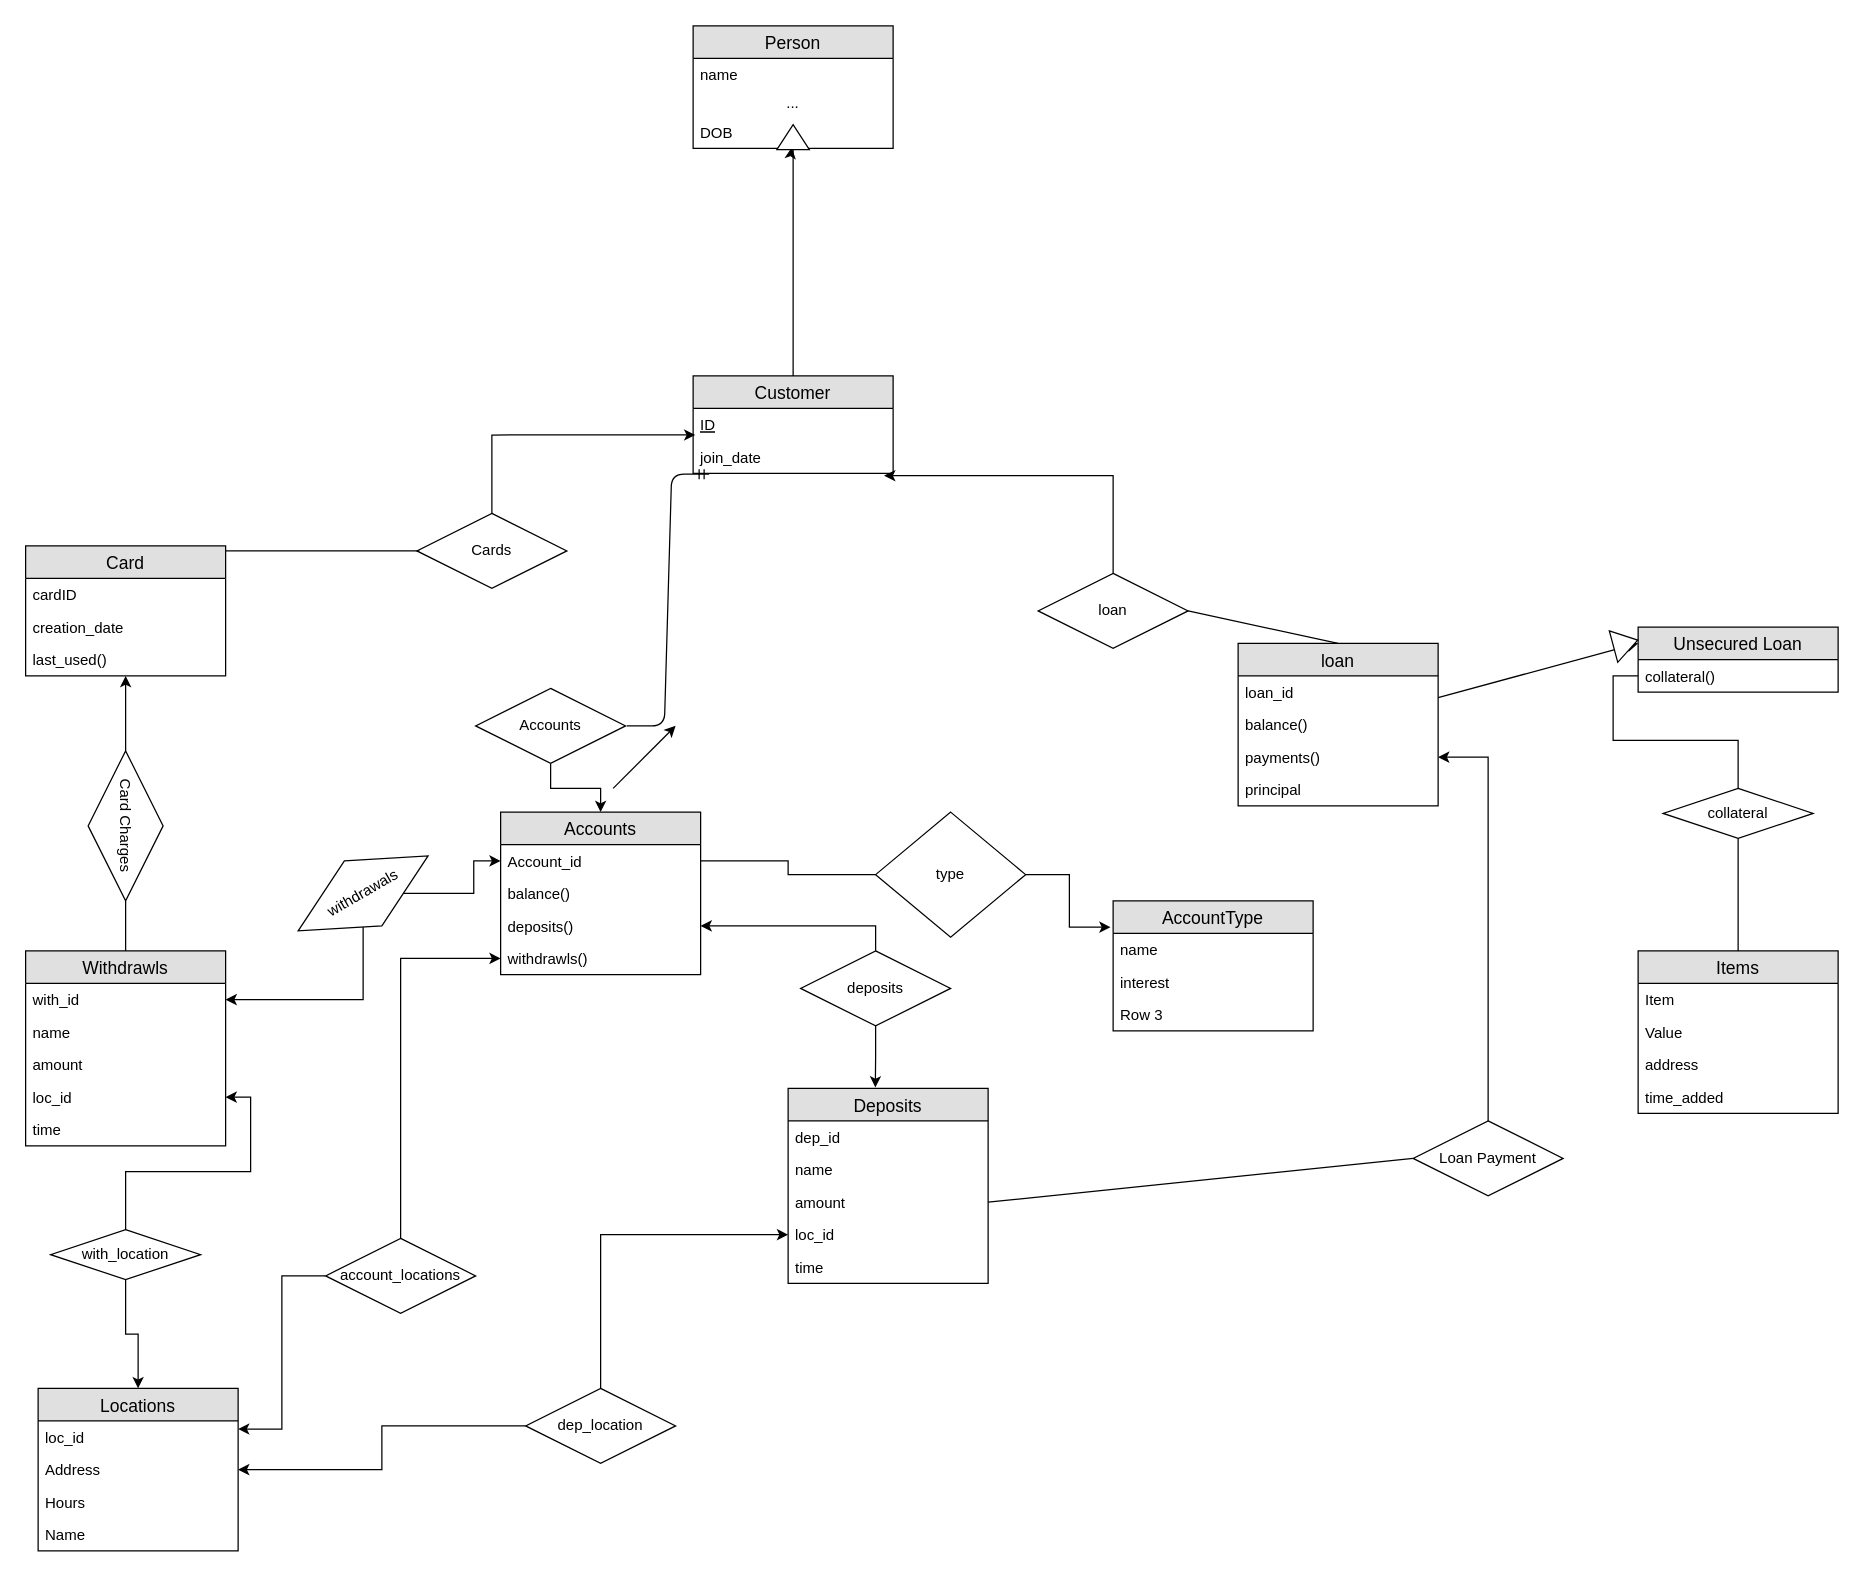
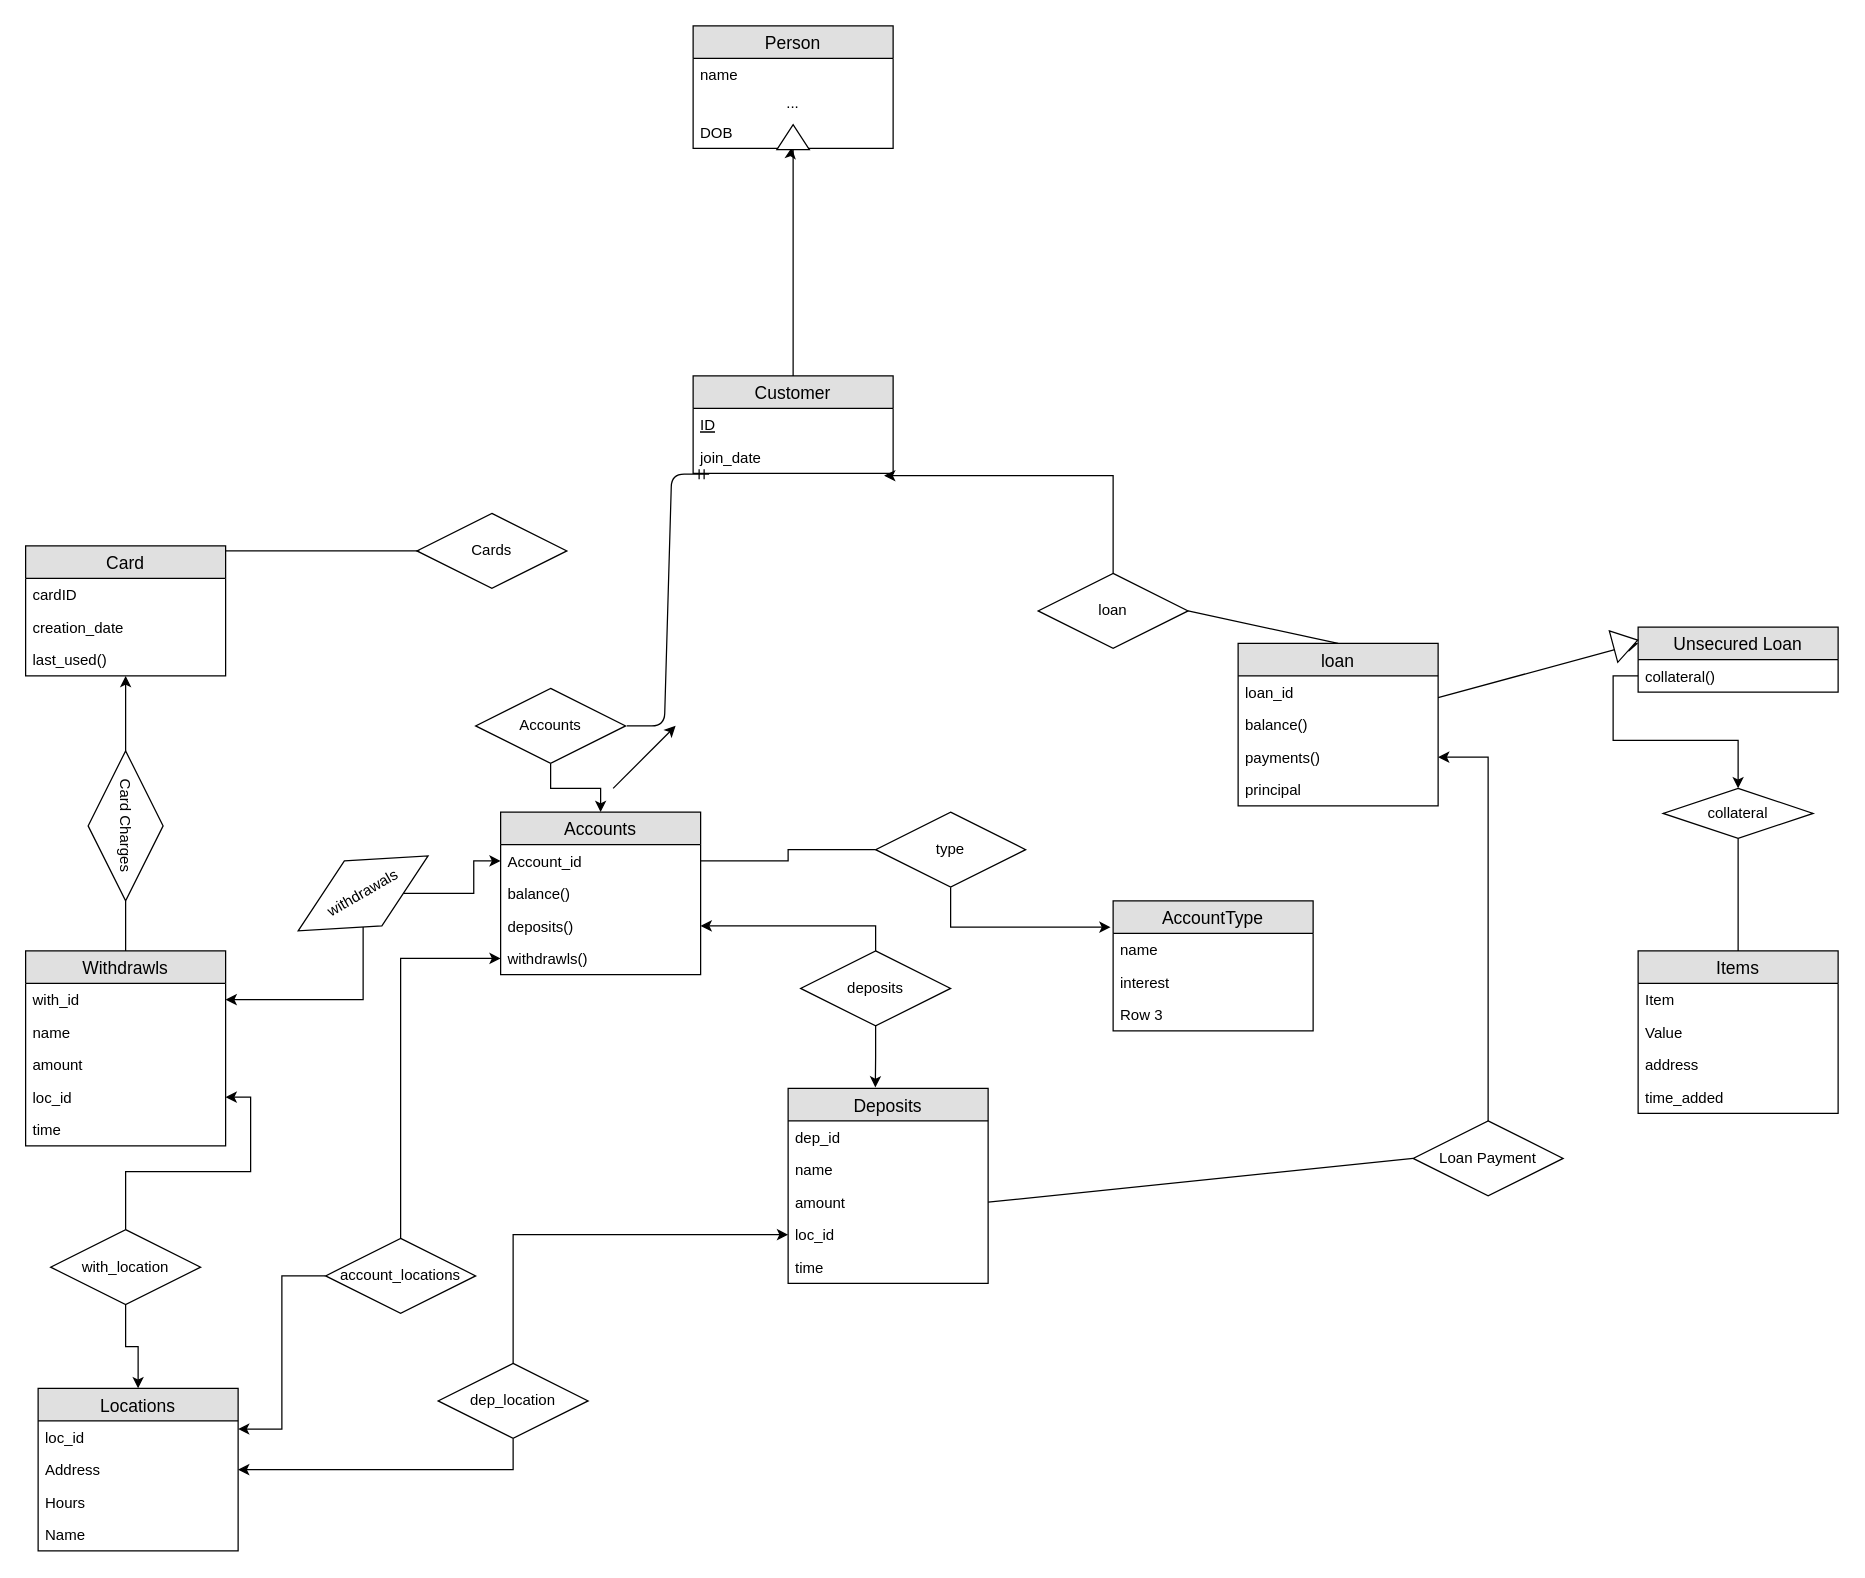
- <mxCell id="9" style="edgeStyle=orthogonalEdgeStyle;rounded=0;orthogonalLoop=1;jettySize=auto;html=1;entryX=0.011;entryY=-0.181;entryDx=0;entryDy=0;entryPerimeter=0;" parent="1" source="10" target="8" edge="1"><mxGeometry relative="1" as="geometry" /></mxCell>
- <mxCell id="91" style="edgeStyle=orthogonalEdgeStyle;rounded=0;orthogonalLoop=1;jettySize=auto;html=1;entryX=0.5;entryY=0;entryDx=0;entryDy=0;endArrow=none;" parent="1" source="66" target="72" edge="1"><mxGeometry relative="1" as="geometry" /></mxCell>
+ <mxCell id="91" style="edgeStyle=orthogonalEdgeStyle;rounded=0;orthogonalLoop=1;jettySize=auto;html=1;entryX=0.5;entryY=0;entryDx=0;entryDy=0;" parent="1" source="66" target="72" edge="1"><mxGeometry relative="1" as="geometry" /></mxCell>
- <mxCell id="46" value="type" style="shape=rhombus;perimeter=rhombusPerimeter;whiteSpace=wrap;html=1;align=center;" parent="1" vertex="1"><mxGeometry x="700" y="649" width="120" height="100" as="geometry" /></mxCell>
+ <mxCell id="46" value="type" style="shape=rhombus;perimeter=rhombusPerimeter;whiteSpace=wrap;html=1;align=center;" parent="1" vertex="1"><mxGeometry x="700" y="649" width="120" height="60" as="geometry" /></mxCell>
- <mxCell id="81" value="with_location" style="shape=rhombus;perimeter=rhombusPerimeter;whiteSpace=wrap;html=1;align=center;" parent="1" vertex="1"><mxGeometry x="40" y="983" width="120" height="40" as="geometry" /></mxCell>
+ <mxCell id="81" value="with_location" style="shape=rhombus;perimeter=rhombusPerimeter;whiteSpace=wrap;html=1;align=center;" parent="1" vertex="1"><mxGeometry x="40" y="983" width="120" height="60" as="geometry" /></mxCell>
- <mxCell id="78" value="dep_location" style="shape=rhombus;perimeter=rhombusPerimeter;whiteSpace=wrap;html=1;align=center;" parent="1" vertex="1"><mxGeometry x="420" y="1110" width="120" height="60" as="geometry" /></mxCell>
+ <mxCell id="78" value="dep_location" style="shape=rhombus;perimeter=rhombusPerimeter;whiteSpace=wrap;html=1;align=center;" parent="1" vertex="1"><mxGeometry x="350" y="1090" width="120" height="60" as="geometry" /></mxCell>
